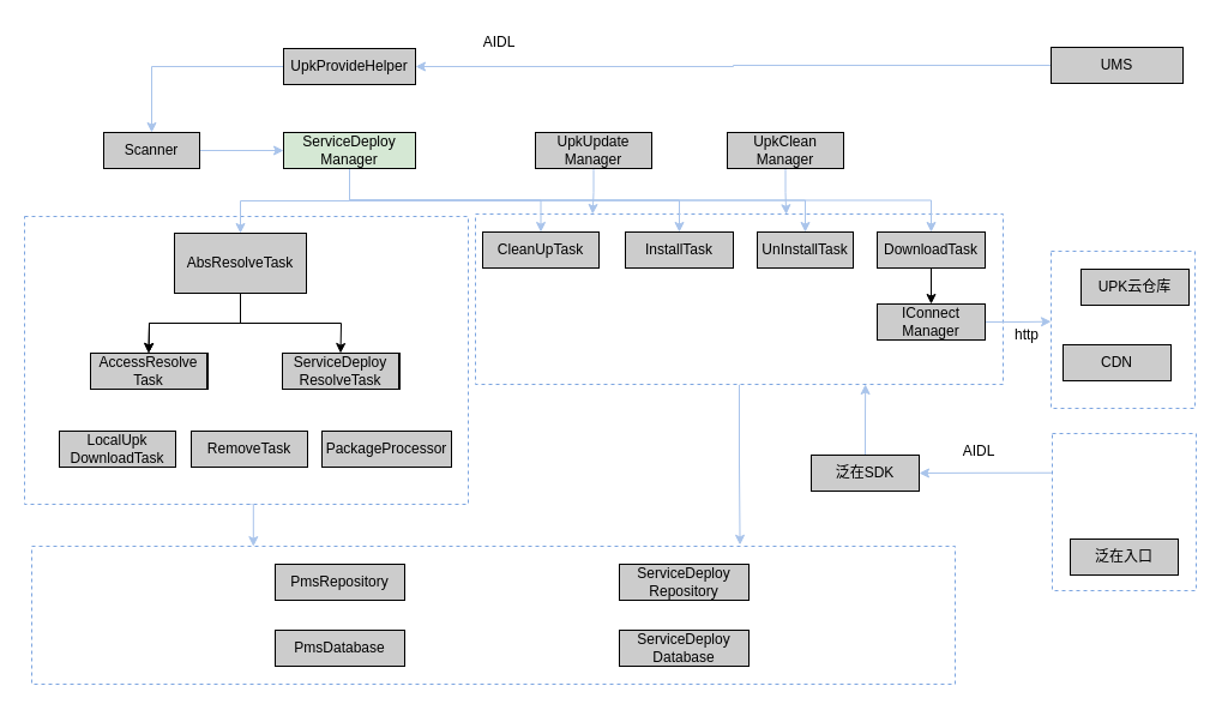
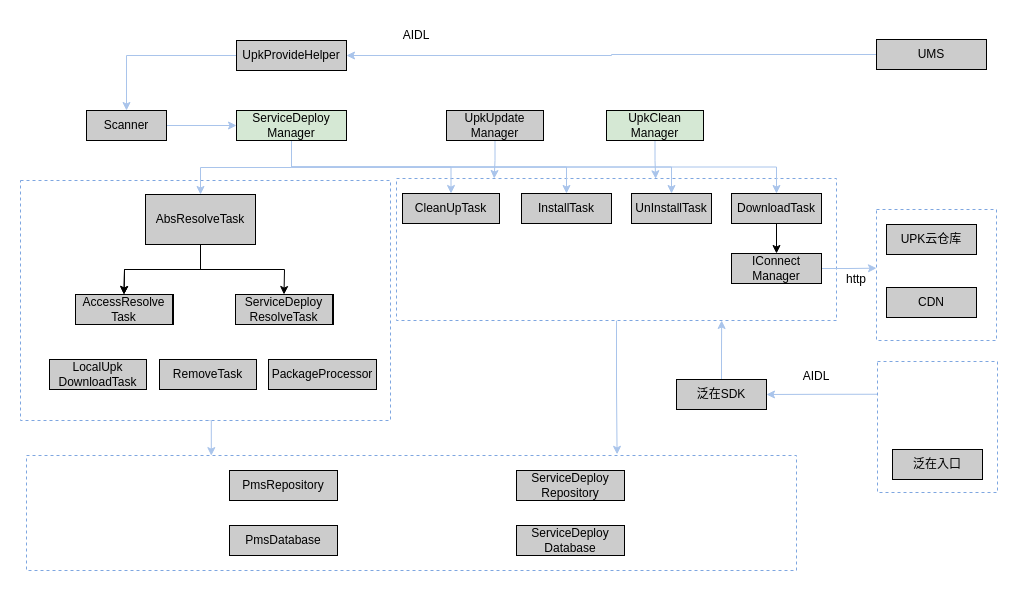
- <mxCell id="48" value="UpkClean&lt;br&gt;Manager" style="rounded=0;whiteSpace=wrap;html=1;fillColor=#CCCCCC;" vertex="1" parent="1"><mxGeometry x="606" y="110" width="97" height="30" as="geometry" /></mxCell>
+ <mxCell id="48" value="UpkClean&lt;br&gt;Manager" style="rounded=0;whiteSpace=wrap;html=1;fillColor=#d5e8d4;" vertex="1" parent="1"><mxGeometry x="606" y="110" width="97" height="30" as="geometry" /></mxCell>
- <mxCell id="32" value="UPK云仓库" style="rounded=0;whiteSpace=wrap;html=1;fillColor=#CCCCCC;" vertex="1" parent="1"><mxGeometry x="901" y="224" width="90" height="30" as="geometry" /></mxCell>
+ <mxCell id="32" value="UPK云仓库" style="rounded=0;whiteSpace=wrap;html=1;fillColor=#CCCCCC;" vertex="1" parent="1"><mxGeometry x="886" y="224" width="90" height="30" as="geometry" /></mxCell>
